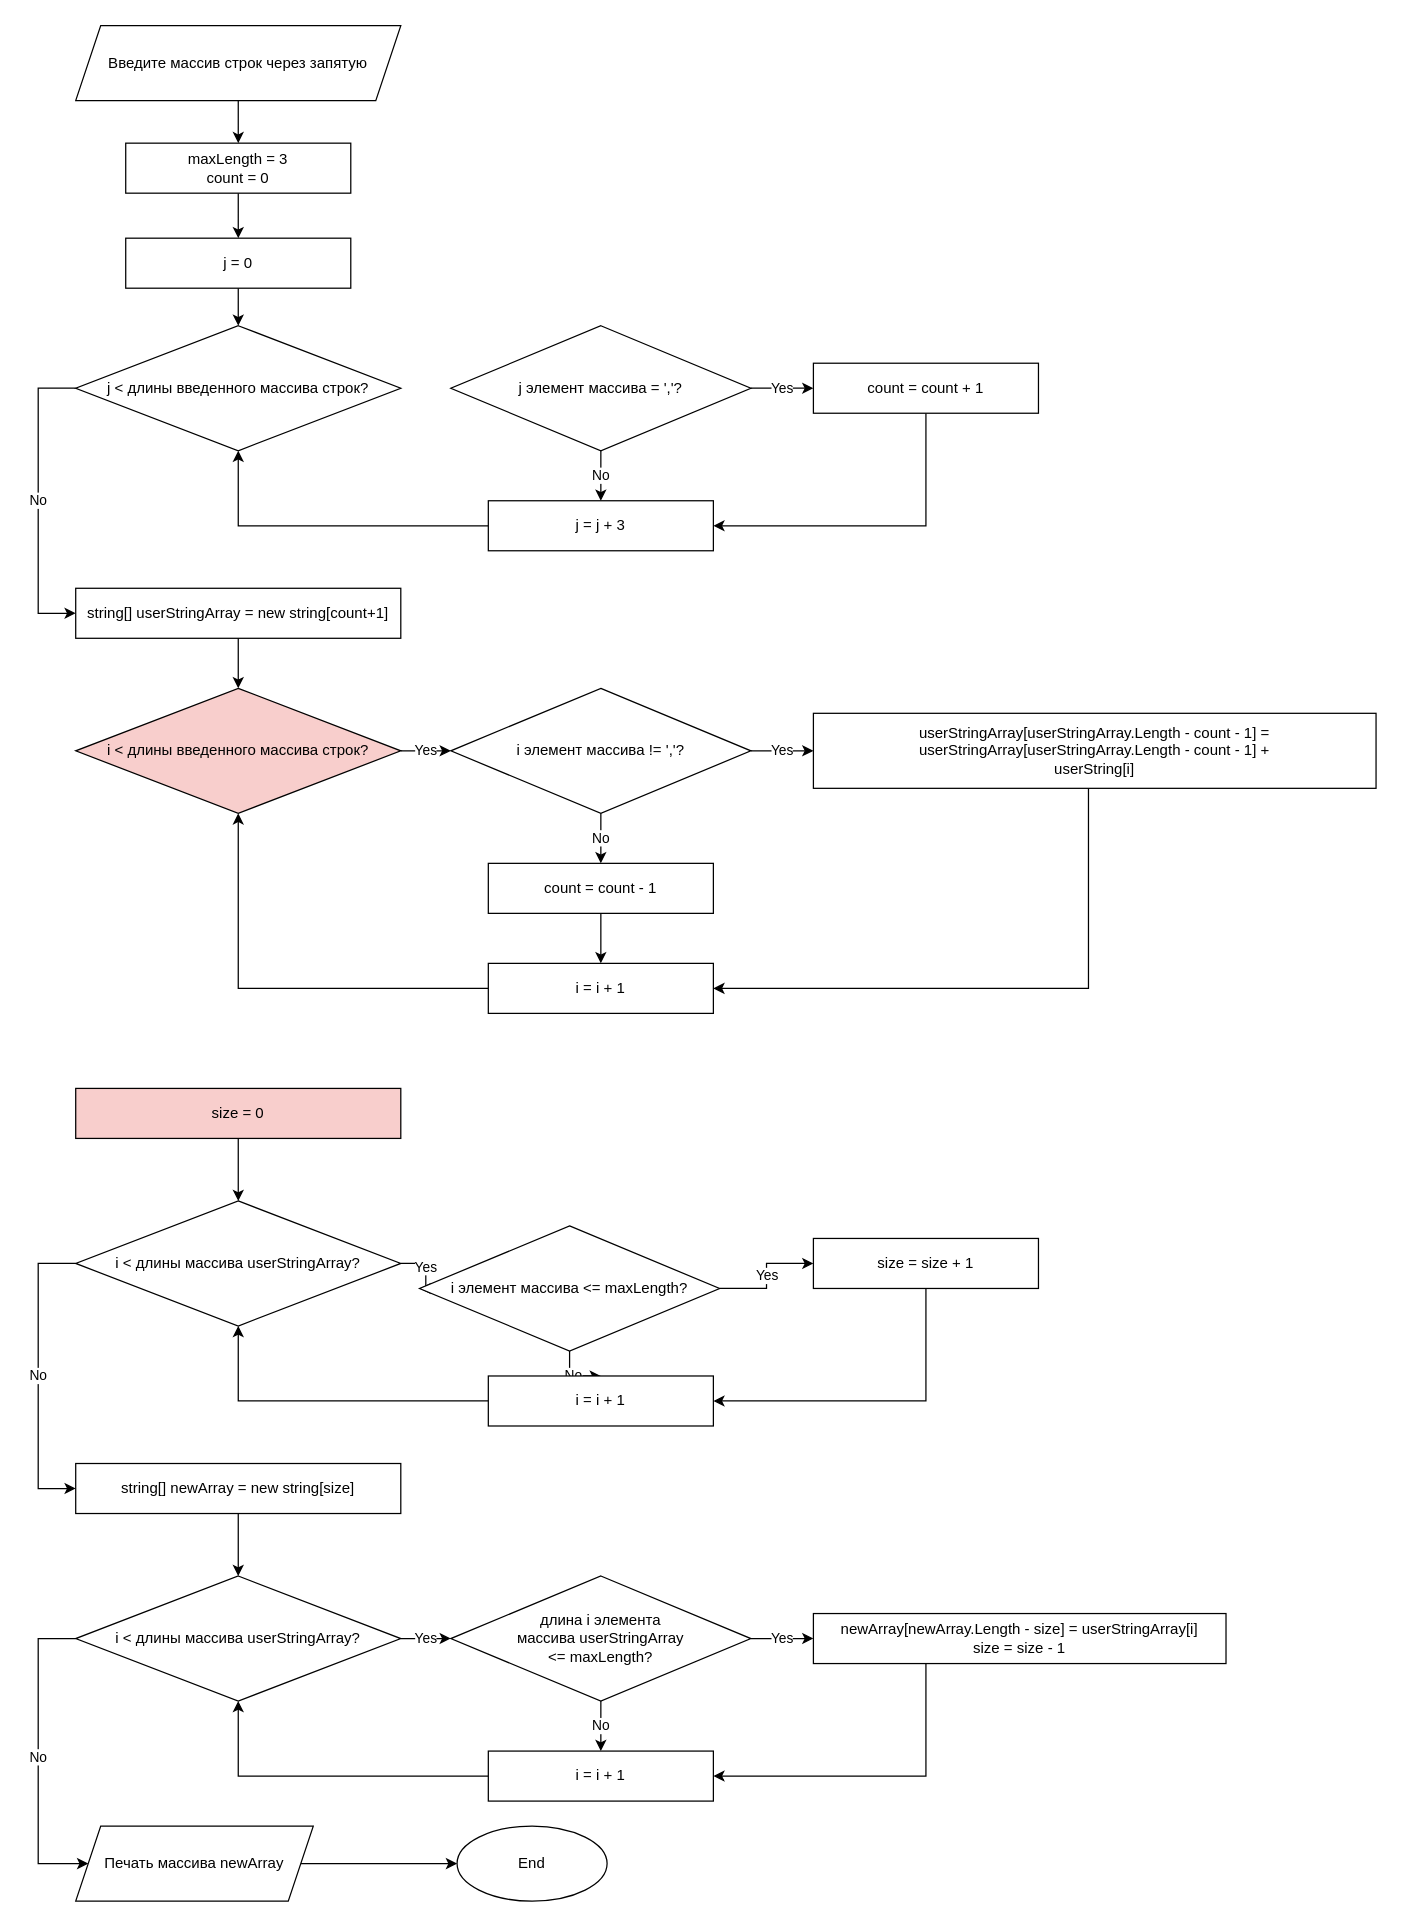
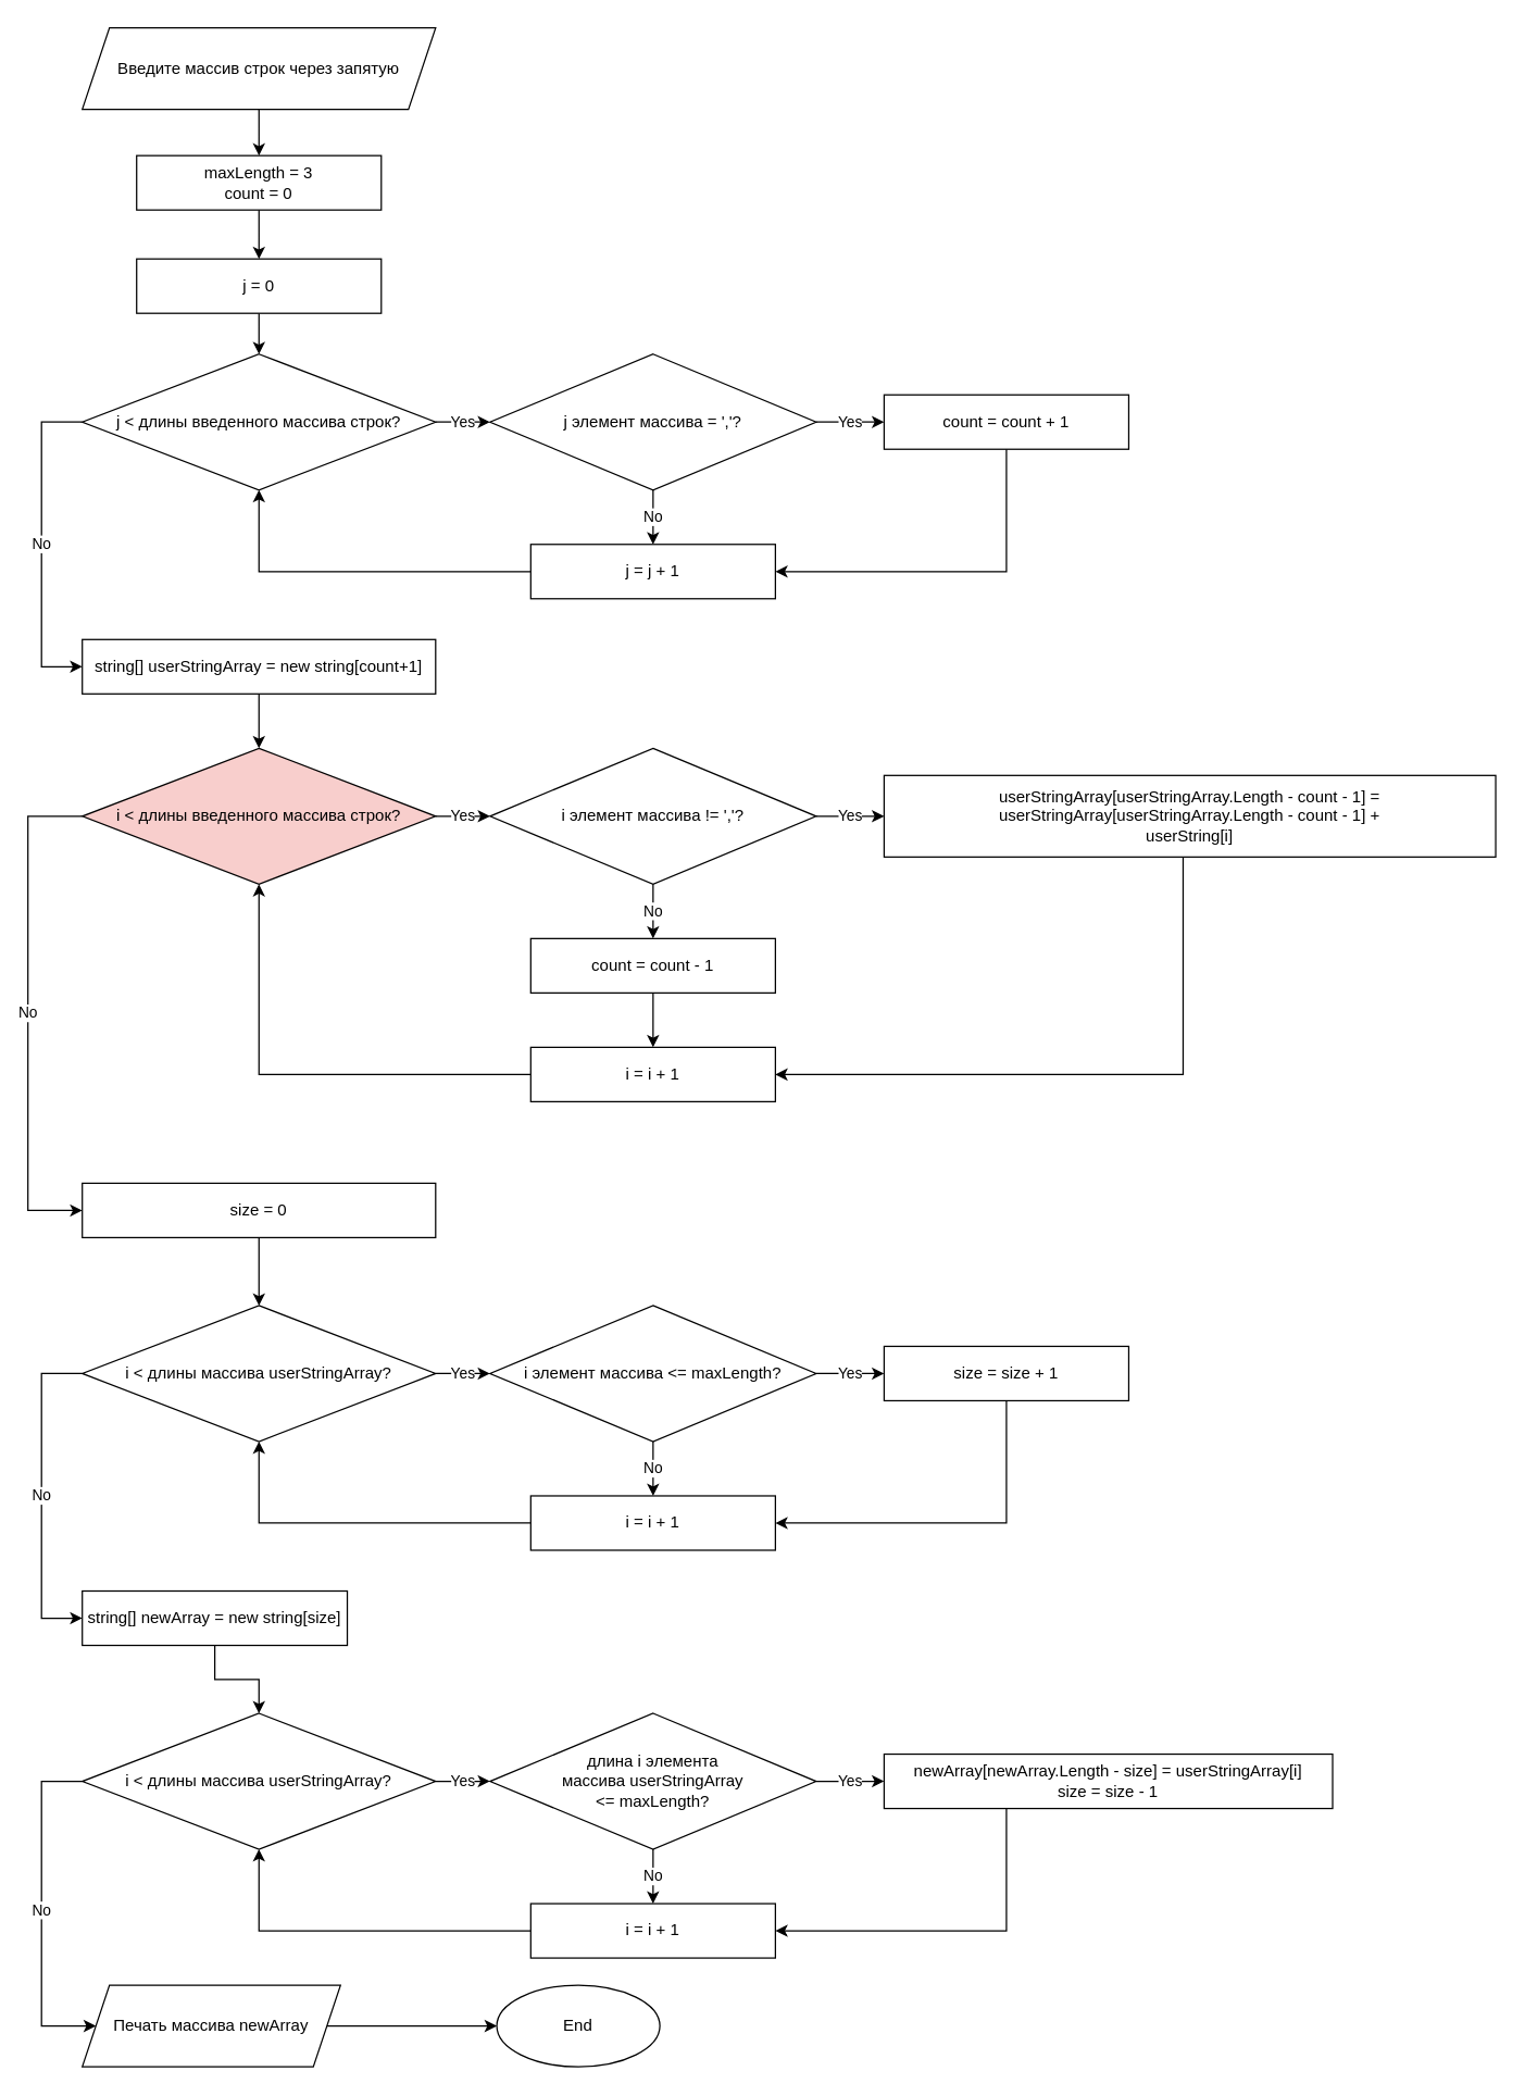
+ <mxCell id="6" value="Yes" style="edgeStyle=orthogonalEdgeStyle;rounded=0;orthogonalLoop=1;jettySize=auto;html=1;" edge="1" parent="1" source="8" target="13"><mxGeometry relative="1" as="geometry" /></mxCell>
- <mxCell id="15" value="j = j + 3" style="rounded=0;whiteSpace=wrap;html=1;" vertex="1" parent="1"><mxGeometry x="390" y="400" width="180" height="40" as="geometry" /></mxCell>
+ <mxCell id="15" value="j = j + 1" style="rounded=0;whiteSpace=wrap;html=1;" vertex="1" parent="1"><mxGeometry x="390" y="400" width="180" height="40" as="geometry" /></mxCell>
+ <mxCell id="29" value="No" style="edgeStyle=orthogonalEdgeStyle;rounded=0;orthogonalLoop=1;jettySize=auto;html=1;entryX=0;entryY=0.5;entryDx=0;entryDy=0;" edge="1" source="21" target="31" parent="1"><mxGeometry relative="1" as="geometry"><Array as="points"><mxPoint x="20" y="600" /><mxPoint x="20" y="890" /></Array></mxGeometry></mxCell>
- <mxCell id="31" value="size = 0" style="rounded=0;whiteSpace=wrap;html=1;fillColor=#f8cecc;" vertex="1" parent="1"><mxGeometry x="60" y="870" width="260" height="40" as="geometry" /></mxCell>
+ <mxCell id="31" value="size = 0" style="rounded=0;whiteSpace=wrap;html=1;" vertex="1" parent="1"><mxGeometry x="60" y="870" width="260" height="40" as="geometry" /></mxCell>
- <mxCell id="39" value="i элемент массива &amp;lt;= maxLength?" style="rhombus;whiteSpace=wrap;html=1;" vertex="1" parent="1"><mxGeometry x="335" y="980" width="240" height="100" as="geometry" /></mxCell>
+ <mxCell id="39" value="i элемент массива &amp;lt;= maxLength?" style="rhombus;whiteSpace=wrap;html=1;" vertex="1" parent="1"><mxGeometry x="360" y="960" width="240" height="100" as="geometry" /></mxCell>
- <mxCell id="45" value="string[] newArray = new string[size]" style="rounded=0;whiteSpace=wrap;html=1;" vertex="1" parent="1"><mxGeometry x="60" y="1170" width="260" height="40" as="geometry" /></mxCell>
+ <mxCell id="45" value="string[] newArray = new string[size]" style="rounded=0;whiteSpace=wrap;html=1;" vertex="1" parent="1"><mxGeometry x="60" y="1170" width="195" height="40" as="geometry" /></mxCell>
